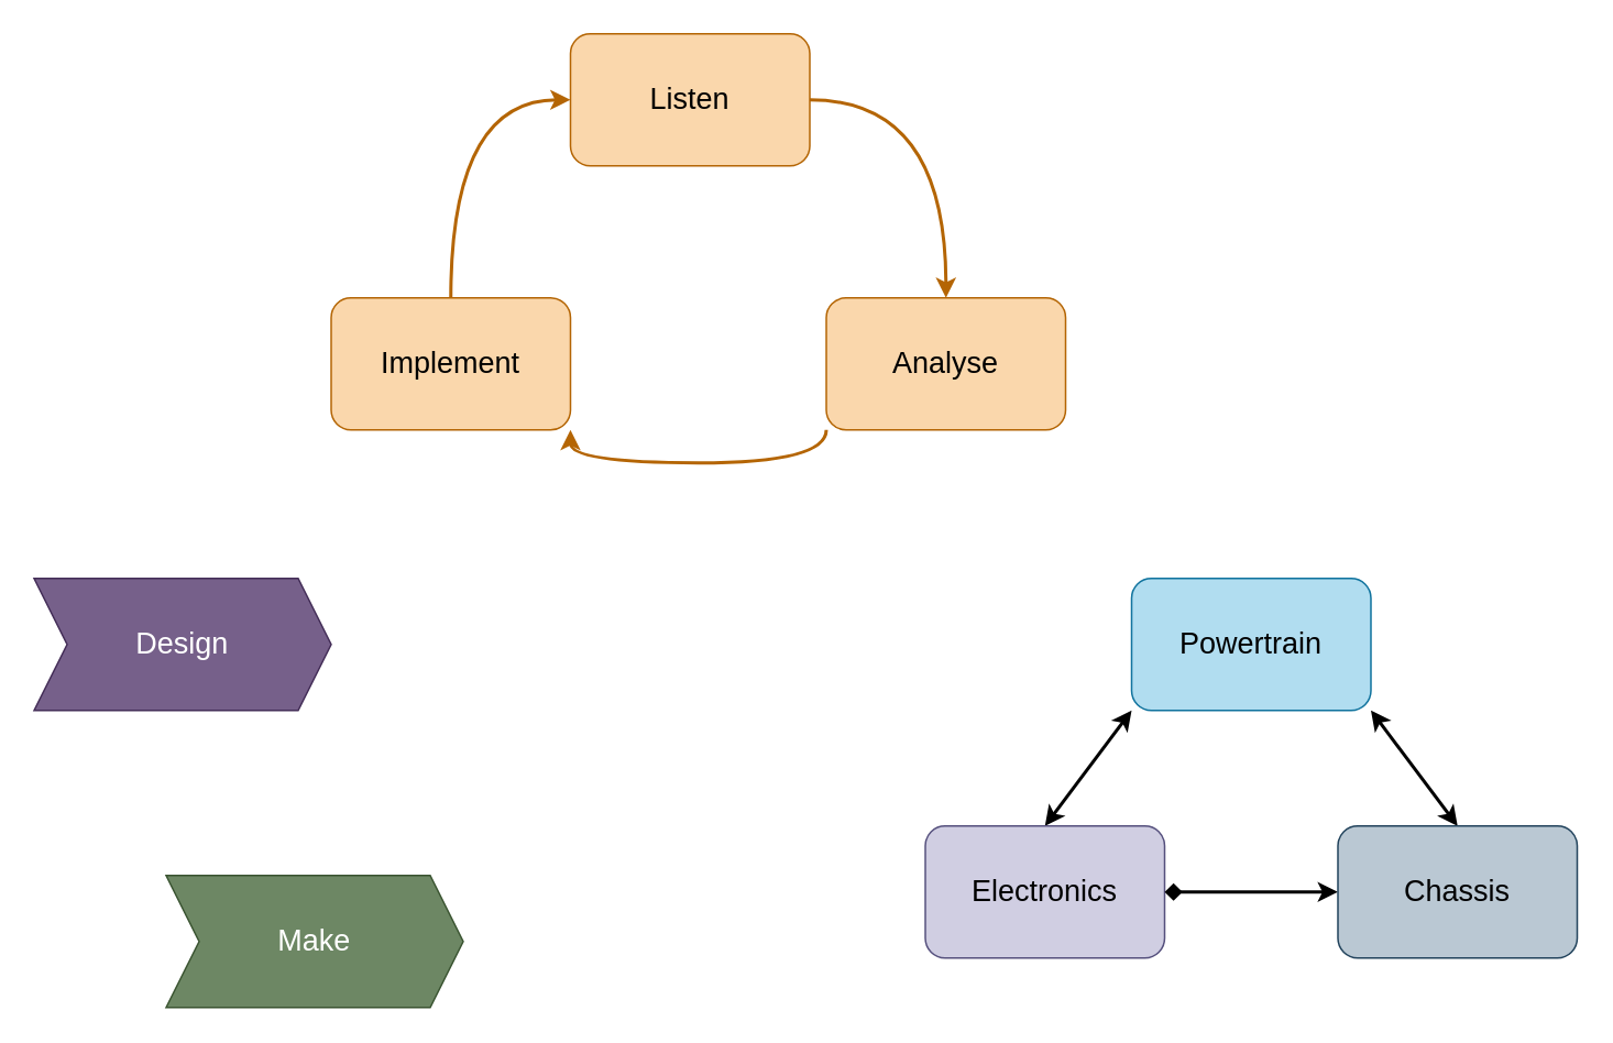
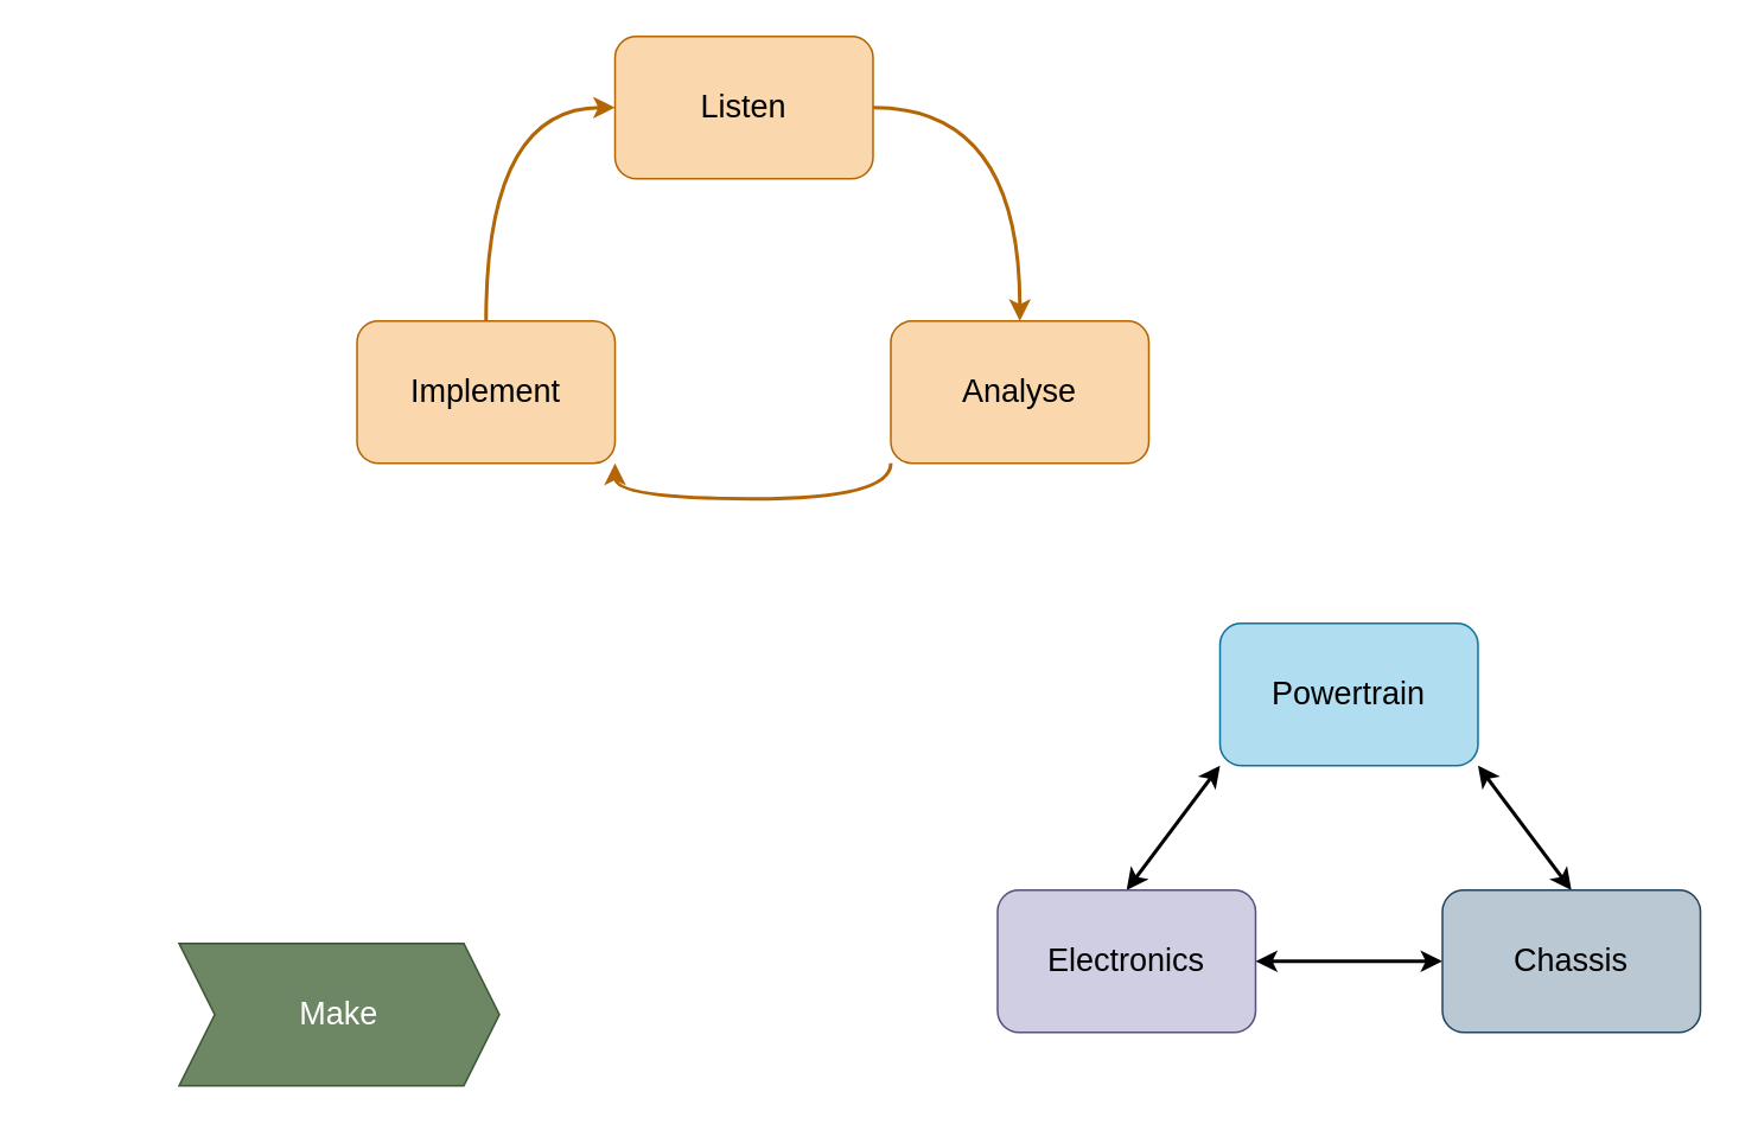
- <mxCell id="2" value="&lt;font style=&quot;font-size: 18px;&quot;&gt;Design&lt;/font&gt;" style="shape=step;perimeter=stepPerimeter;whiteSpace=wrap;html=1;fixedSize=1;fillColor=#76608a;fontColor=#ffffff;strokeColor=#432D57;" vertex="1" parent="1"><mxGeometry x="20" y="350" width="180" height="80" as="geometry" /></mxCell>
- <mxCell id="15" style="edgeStyle=orthogonalEdgeStyle;rounded=0;orthogonalLoop=1;jettySize=auto;html=1;exitX=0;exitY=0.5;exitDx=0;exitDy=0;entryX=1;entryY=0.5;entryDx=0;entryDy=0;startArrow=classic;startFill=1;strokeWidth=2;endArrow=diamond;" edge="1" parent="1" source="16" target="14"><mxGeometry relative="1" as="geometry" /></mxCell>
+ <mxCell id="15" style="edgeStyle=orthogonalEdgeStyle;rounded=0;orthogonalLoop=1;jettySize=auto;html=1;exitX=0;exitY=0.5;exitDx=0;exitDy=0;entryX=1;entryY=0.5;entryDx=0;entryDy=0;startArrow=classic;startFill=1;strokeWidth=2;" edge="1" parent="1" source="16" target="14"><mxGeometry relative="1" as="geometry" /></mxCell>
